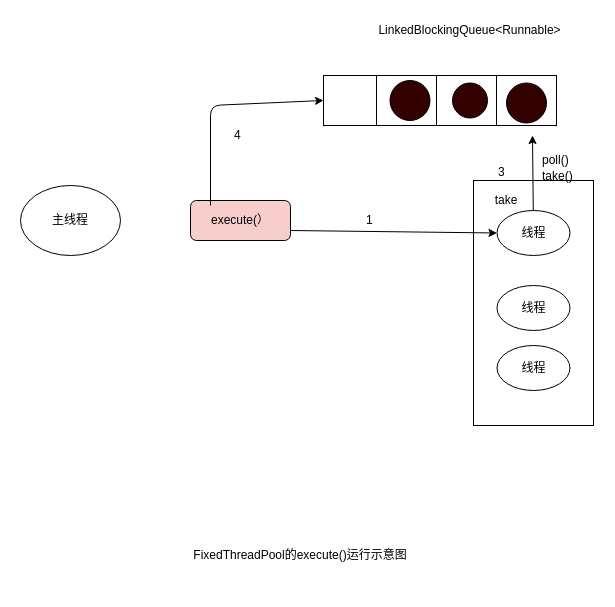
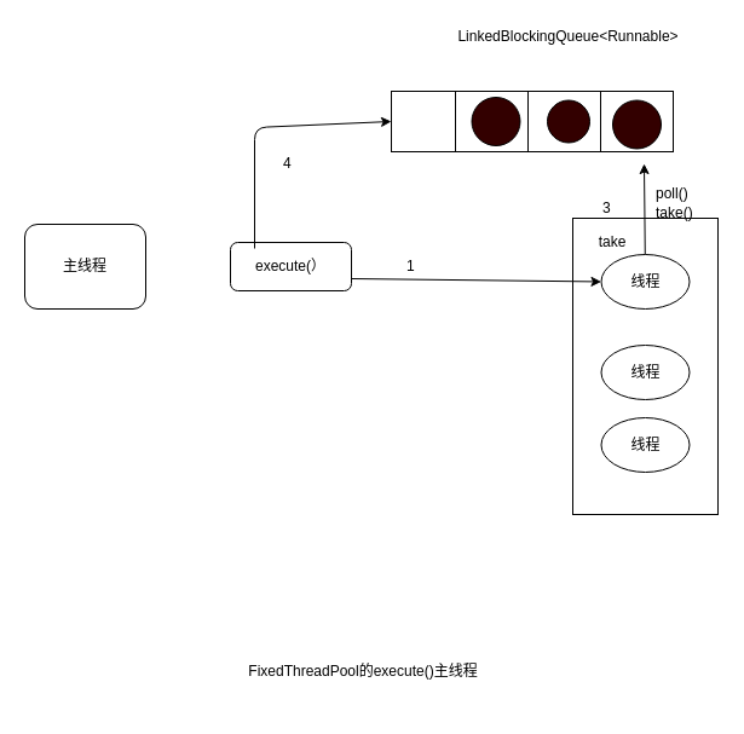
- <mxCell id="2" value="主线程" style="ellipse;whiteSpace=wrap;html=1;" vertex="1" parent="1"><mxGeometry x="20" y="185" width="100" height="70" as="geometry" /></mxCell>
+ <mxCell id="2" value="主线程" style="whiteSpace=wrap;html=1;rounded=1;" vertex="1" parent="1"><mxGeometry x="20" y="185" width="100" height="70" as="geometry" /></mxCell>
- <mxCell id="3" value="execute(）" style="rounded=1;whiteSpace=wrap;html=1;fillColor=#f8cecc;" vertex="1" parent="1"><mxGeometry x="190" y="200" width="100" height="40" as="geometry" /></mxCell>
+ <mxCell id="3" value="execute(）" style="rounded=1;whiteSpace=wrap;html=1;" vertex="1" parent="1"><mxGeometry x="190" y="200" width="100" height="40" as="geometry" /></mxCell>
- <mxCell id="19" value="1" style="text;html=1;resizable=0;points=[];autosize=1;align=left;verticalAlign=top;spacingTop=-4;" vertex="1" parent="1"><mxGeometry x="364" y="210" width="20" height="20" as="geometry" /></mxCell>
+ <mxCell id="19" value="1" style="text;html=1;resizable=0;points=[];autosize=1;align=left;verticalAlign=top;spacingTop=-4;" vertex="1" parent="1"><mxGeometry x="334" y="210" width="20" height="20" as="geometry" /></mxCell>
- <mxCell id="25" value="FixedThreadPool的execute()运行示意图" style="text;html=1;strokeColor=none;fillColor=none;align=center;verticalAlign=middle;whiteSpace=wrap;rounded=0;" vertex="1" parent="1"><mxGeometry x="180" y="525" width="240" height="60" as="geometry" /></mxCell>
+ <mxCell id="25" value="FixedThreadPool的execute()主线程" style="text;html=1;strokeColor=none;fillColor=none;align=center;verticalAlign=middle;whiteSpace=wrap;rounded=0;" vertex="1" parent="1"><mxGeometry x="180" y="525" width="240" height="60" as="geometry" /></mxCell>
